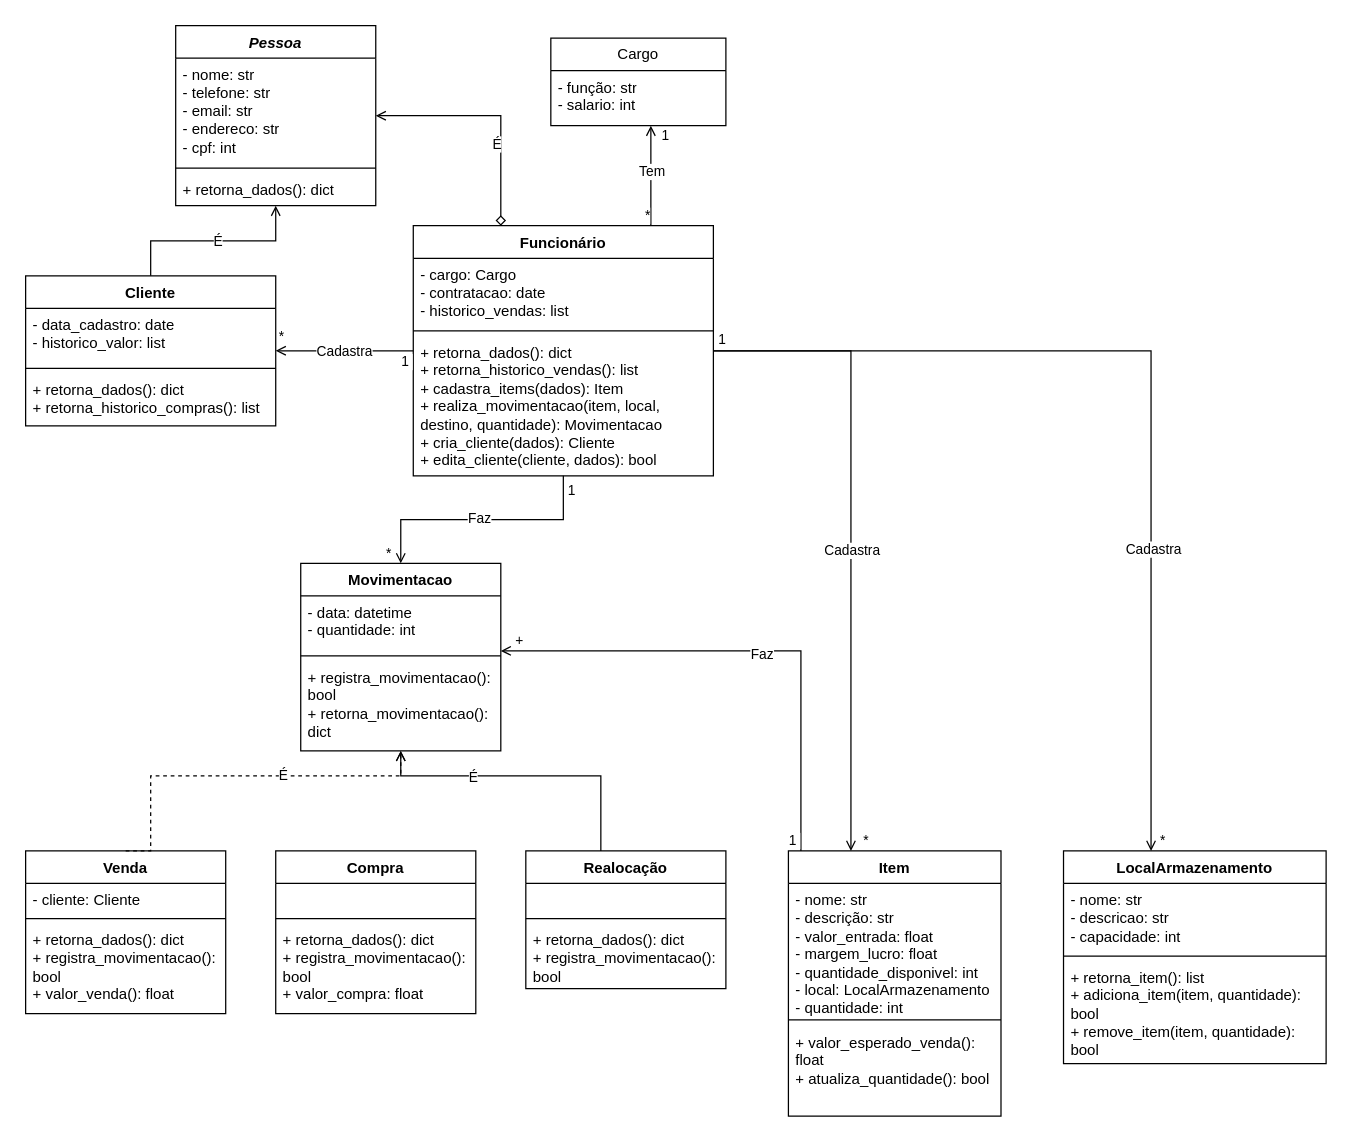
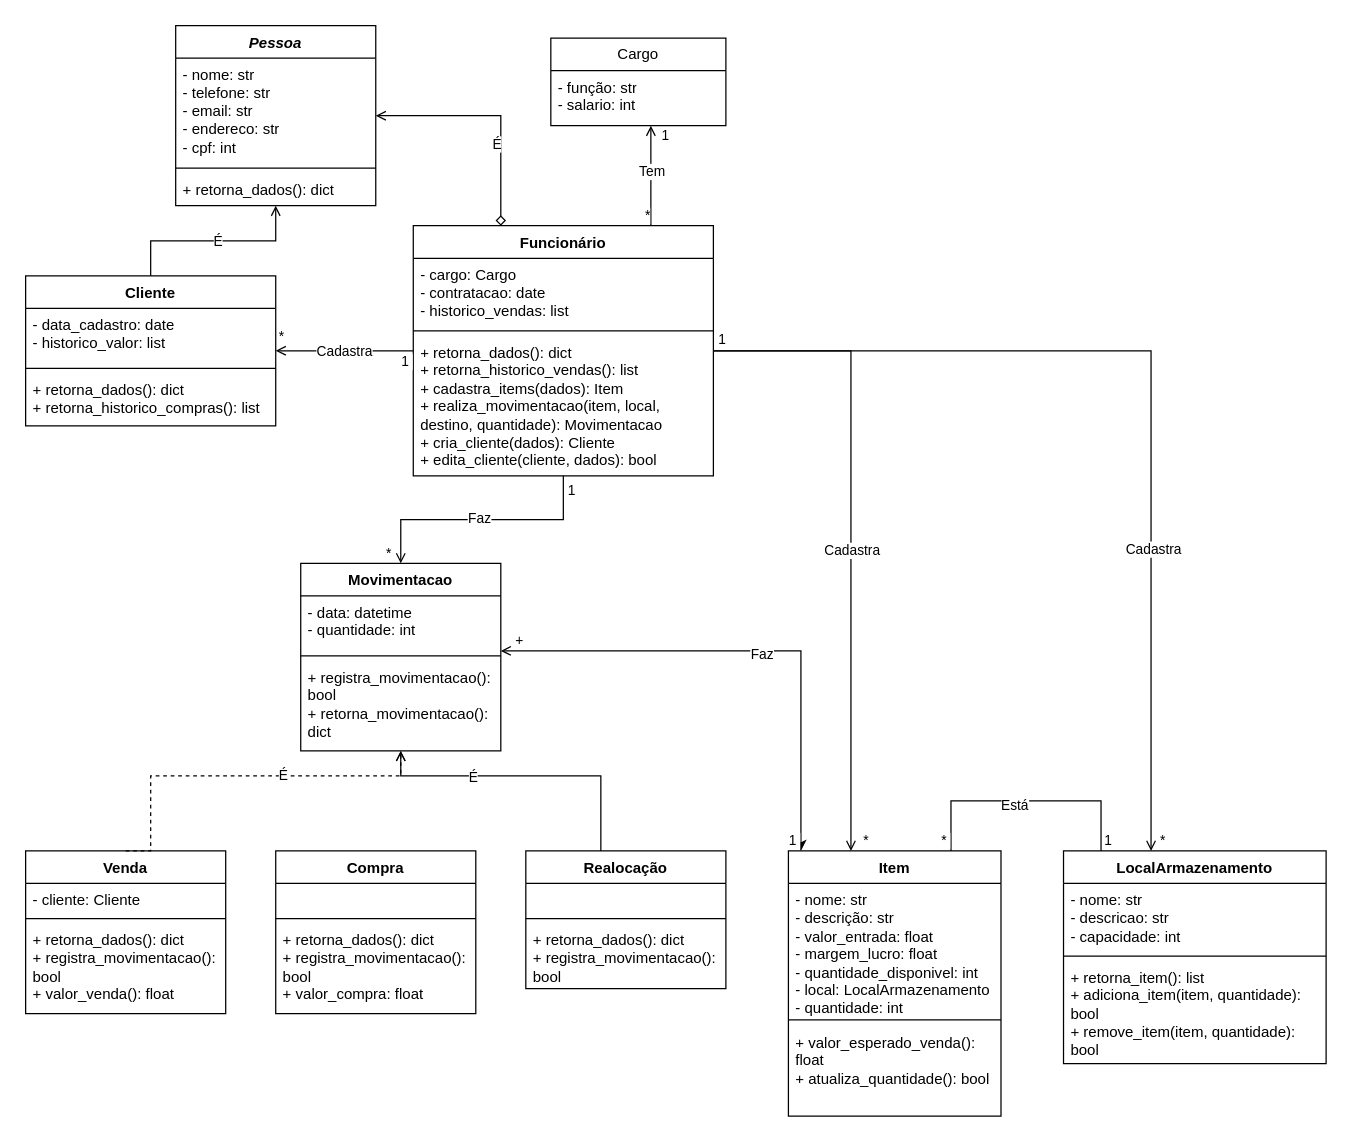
+ <mxCell id="40" value="" style="endArrow=none;html=1;edgeStyle=orthogonalEdgeStyle;rounded=0;startArrow=none;startFill=0;" parent="1" source="16" target="20" edge="1"><mxGeometry relative="1" as="geometry"><mxPoint x="440" y="990" as="sourcePoint" /><mxPoint x="600" y="990" as="targetPoint" /><Array as="points"><mxPoint x="880" y="640" /><mxPoint x="760" y="640" /></Array></mxGeometry></mxCell>
+ <mxCell id="41" value="1" style="edgeLabel;resizable=0;html=1;align=left;verticalAlign=bottom;" parent="40" connectable="0" vertex="1"><mxGeometry x="-1" relative="1" as="geometry"><mxPoint x="1" as="offset" /></mxGeometry></mxCell>
+ <mxCell id="42" value="*&amp;nbsp;" style="edgeLabel;resizable=0;html=1;align=right;verticalAlign=bottom;" parent="40" connectable="0" vertex="1"><mxGeometry x="1" relative="1" as="geometry"><mxPoint as="offset" /></mxGeometry></mxCell>
+ <mxCell id="43" value="Está" style="edgeLabel;html=1;align=center;verticalAlign=middle;resizable=0;points=[];" parent="40" vertex="1" connectable="0"><mxGeometry x="0.101" y="3" relative="1" as="geometry"><mxPoint as="offset" /></mxGeometry></mxCell>
- <mxCell id="44" value="" style="endArrow=none;html=1;edgeStyle=orthogonalEdgeStyle;rounded=0;startArrow=open;startFill=0;" parent="1" source="24" target="20" edge="1"><mxGeometry relative="1" as="geometry"><mxPoint x="650" y="560" as="sourcePoint" /><mxPoint x="810" y="560" as="targetPoint" /><Array as="points"><mxPoint x="640" y="520" /></Array></mxGeometry></mxCell>
+ <mxCell id="44" value="" style="endArrow=classic;html=1;edgeStyle=orthogonalEdgeStyle;rounded=0;startArrow=open;startFill=0;" parent="1" source="24" target="20" edge="1"><mxGeometry relative="1" as="geometry"><mxPoint x="650" y="560" as="sourcePoint" /><mxPoint x="810" y="560" as="targetPoint" /><Array as="points"><mxPoint x="640" y="520" /></Array></mxGeometry></mxCell>
